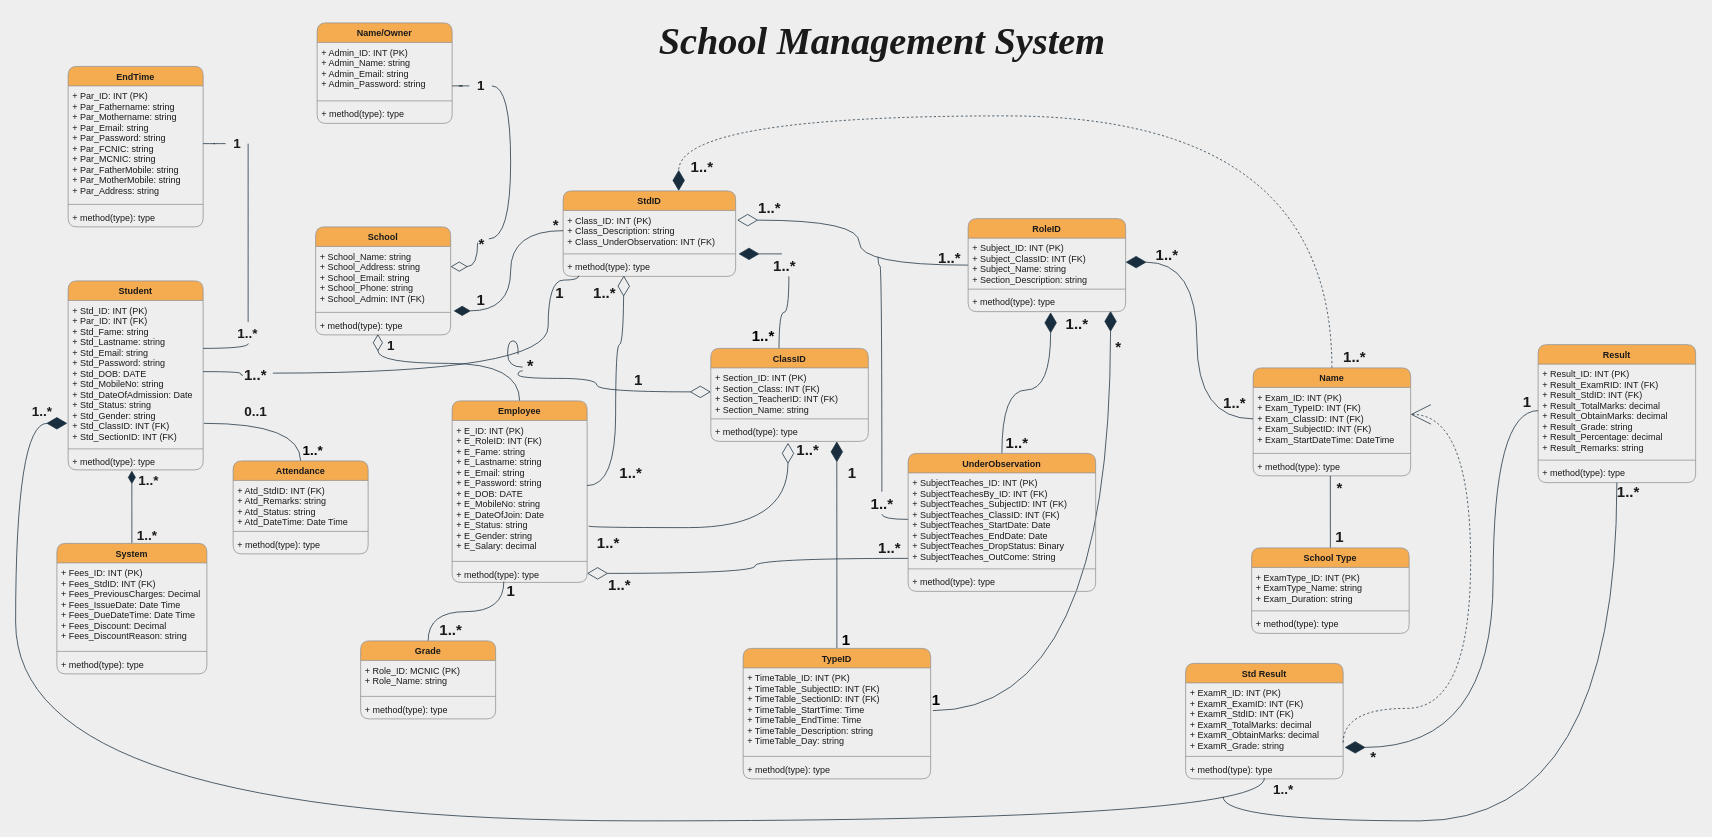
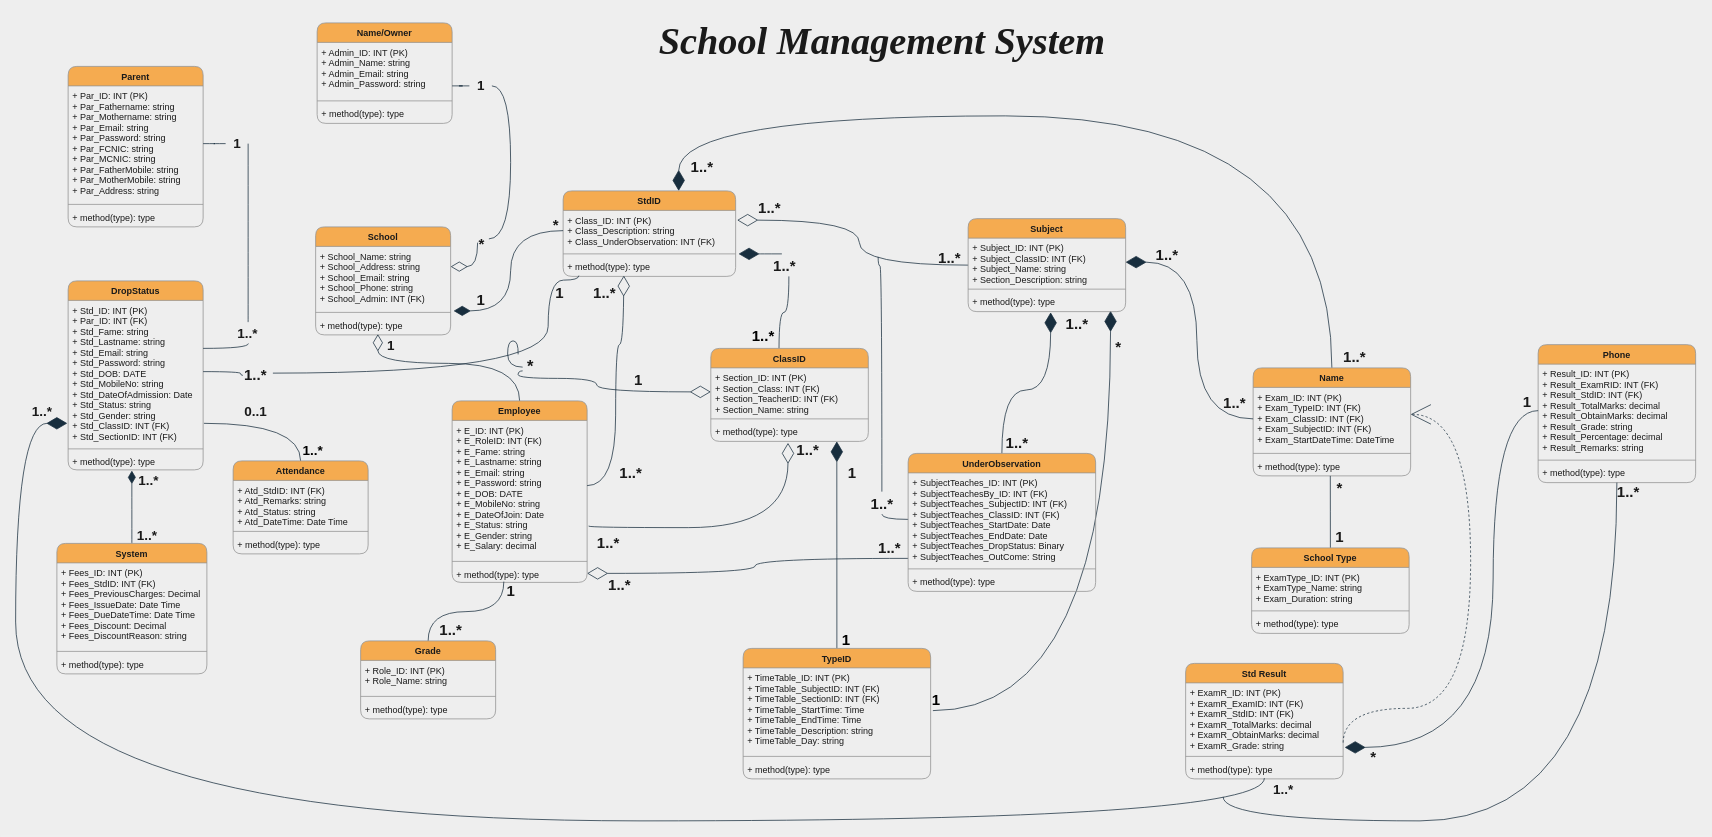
- <mxCell id="3" value="EndTime" style="swimlane;fontStyle=1;align=center;verticalAlign=top;childLayout=stackLayout;horizontal=1;startSize=26;horizontalStack=0;resizeParent=1;resizeParentMax=0;resizeLast=0;collapsible=1;marginBottom=0;fillColor=#F5AB50;strokeColor=#909090;fontColor=#1A1A1A;rounded=1;" vertex="1" parent="1"><mxGeometry x="90" y="88" width="180" height="214" as="geometry" /></mxCell>
+ <mxCell id="3" value="Parent" style="swimlane;fontStyle=1;align=center;verticalAlign=top;childLayout=stackLayout;horizontal=1;startSize=26;horizontalStack=0;resizeParent=1;resizeParentMax=0;resizeLast=0;collapsible=1;marginBottom=0;fillColor=#F5AB50;strokeColor=#909090;fontColor=#1A1A1A;rounded=1;" vertex="1" parent="1"><mxGeometry x="90" y="88" width="180" height="214" as="geometry" /></mxCell>
- <mxCell id="108" style="edgeStyle=orthogonalEdgeStyle;orthogonalLoop=1;jettySize=auto;html=1;startArrow=none;startFill=0;startSize=25;endArrow=diamondThin;endFill=1;endSize=25;fontSize=20;entryX=0.67;entryY=0;entryDx=0;entryDy=0;entryPerimeter=0;strokeColor=#182E3E;fontColor=#1A1A1A;labelBackgroundColor=#EEEEEE;curved=1;dashed=1;" edge="1" parent="1" source="109" target="57"><mxGeometry relative="1" as="geometry"><mxPoint x="1360" y="114" as="targetPoint" /><Array as="points"><mxPoint x="1775" y="154" /><mxPoint x="904" y="154" /></Array></mxGeometry></mxCell>
+ <mxCell id="108" style="edgeStyle=orthogonalEdgeStyle;orthogonalLoop=1;jettySize=auto;html=1;startArrow=none;startFill=0;startSize=25;endArrow=diamondThin;endFill=1;endSize=25;fontSize=20;entryX=0.67;entryY=0;entryDx=0;entryDy=0;entryPerimeter=0;strokeColor=#182E3E;fontColor=#1A1A1A;labelBackgroundColor=#EEEEEE;curved=1;" edge="1" parent="1" source="109" target="57"><mxGeometry relative="1" as="geometry"><mxPoint x="1360" y="114" as="targetPoint" /><Array as="points"><mxPoint x="1775" y="154" /><mxPoint x="904" y="154" /></Array></mxGeometry></mxCell>
- <mxCell id="84" value="RoleID" style="swimlane;fontStyle=1;align=center;verticalAlign=top;childLayout=stackLayout;horizontal=1;startSize=26;horizontalStack=0;resizeParent=1;resizeParentMax=0;resizeLast=0;collapsible=1;marginBottom=0;fillColor=#F5AB50;strokeColor=#909090;fontColor=#1A1A1A;rounded=1;" vertex="1" parent="1"><mxGeometry x="1290" y="291" width="210" height="124" as="geometry"><mxRectangle x="470" y="16" width="70" height="26" as="alternateBounds" /></mxGeometry></mxCell>
+ <mxCell id="84" value="Subject" style="swimlane;fontStyle=1;align=center;verticalAlign=top;childLayout=stackLayout;horizontal=1;startSize=26;horizontalStack=0;resizeParent=1;resizeParentMax=0;resizeLast=0;collapsible=1;marginBottom=0;fillColor=#F5AB50;strokeColor=#909090;fontColor=#1A1A1A;rounded=1;" vertex="1" parent="1"><mxGeometry x="1290" y="291" width="210" height="124" as="geometry"><mxRectangle x="470" y="16" width="70" height="26" as="alternateBounds" /></mxGeometry></mxCell>
- <mxCell id="7" value="Student" style="swimlane;fontStyle=1;align=center;verticalAlign=top;childLayout=stackLayout;horizontal=1;startSize=26;horizontalStack=0;resizeParent=1;resizeParentMax=0;resizeLast=0;collapsible=1;marginBottom=0;fillColor=#F5AB50;strokeColor=#909090;fontColor=#1A1A1A;rounded=1;" vertex="1" parent="1"><mxGeometry x="90" y="374" width="180" height="252" as="geometry" /></mxCell>
+ <mxCell id="7" value="DropStatus" style="swimlane;fontStyle=1;align=center;verticalAlign=top;childLayout=stackLayout;horizontal=1;startSize=26;horizontalStack=0;resizeParent=1;resizeParentMax=0;resizeLast=0;collapsible=1;marginBottom=0;fillColor=#F5AB50;strokeColor=#909090;fontColor=#1A1A1A;rounded=1;" vertex="1" parent="1"><mxGeometry x="90" y="374" width="180" height="252" as="geometry" /></mxCell>
- <mxCell id="133" value="Result" style="swimlane;fontStyle=1;align=center;verticalAlign=top;childLayout=stackLayout;horizontal=1;startSize=26;horizontalStack=0;resizeParent=1;resizeParentMax=0;resizeLast=0;collapsible=1;marginBottom=0;fillColor=#F5AB50;strokeColor=#909090;fontColor=#1A1A1A;rounded=1;" vertex="1" parent="1"><mxGeometry x="2050" y="459" width="210" height="184" as="geometry"><mxRectangle x="470" y="16" width="70" height="26" as="alternateBounds" /></mxGeometry></mxCell>
+ <mxCell id="133" value="Phone" style="swimlane;fontStyle=1;align=center;verticalAlign=top;childLayout=stackLayout;horizontal=1;startSize=26;horizontalStack=0;resizeParent=1;resizeParentMax=0;resizeLast=0;collapsible=1;marginBottom=0;fillColor=#F5AB50;strokeColor=#909090;fontColor=#1A1A1A;rounded=1;" vertex="1" parent="1"><mxGeometry x="2050" y="459" width="210" height="184" as="geometry"><mxRectangle x="470" y="16" width="70" height="26" as="alternateBounds" /></mxGeometry></mxCell>
- <mxCell id="51" value="+ Role_ID: MCNIC (PK) &#10;+ Role_Name: string" style="text;strokeColor=none;fillColor=none;align=left;verticalAlign=top;spacingLeft=4;spacingRight=4;overflow=hidden;rotatable=0;points=[[0,0.5],[1,0.5]];portConstraint=eastwest;fontColor=#1A1A1A;rounded=1;" vertex="1" parent="50"><mxGeometry y="26" width="180" height="44" as="geometry" /></mxCell>
+ <mxCell id="51" value="+ Role_ID: INT (PK) &#10;+ Role_Name: string" style="text;strokeColor=none;fillColor=none;align=left;verticalAlign=top;spacingLeft=4;spacingRight=4;overflow=hidden;rotatable=0;points=[[0,0.5],[1,0.5]];portConstraint=eastwest;fontColor=#1A1A1A;rounded=1;" vertex="1" parent="50"><mxGeometry y="26" width="180" height="44" as="geometry" /></mxCell>
